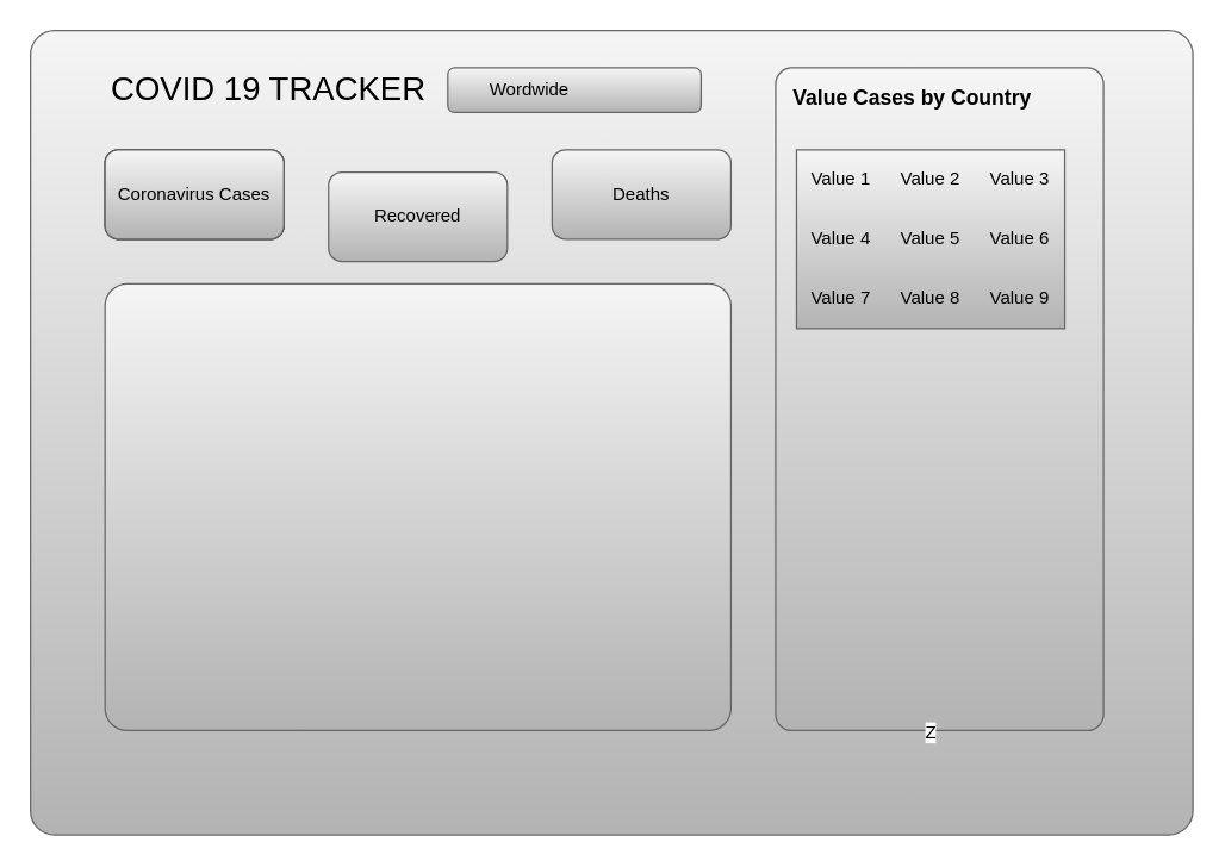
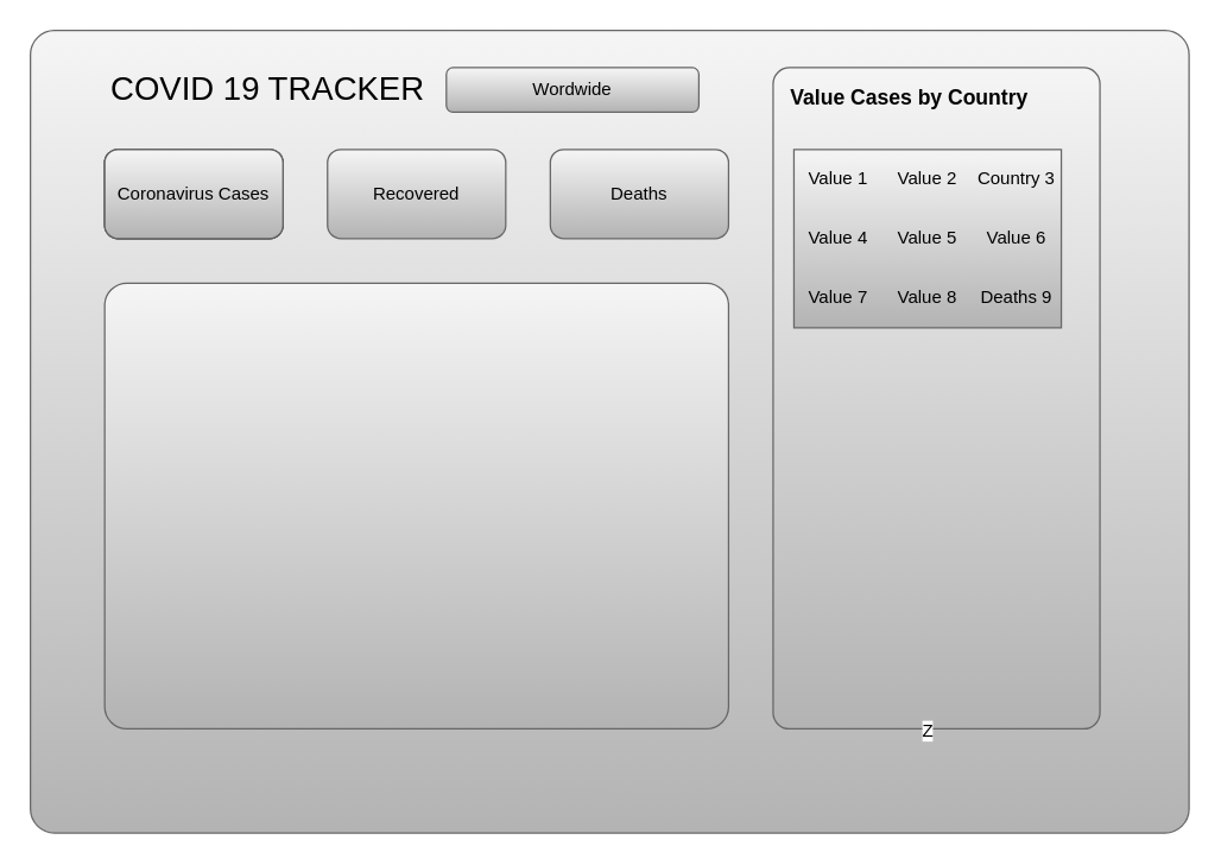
- <mxCell id="5" value="Wordwide" style="text;html=1;align=center;verticalAlign=middle;whiteSpace=wrap;rounded=0;" vertex="1" parent="1"><mxGeometry x="310" y="50" width="90" height="20" as="geometry" /></mxCell>
+ <mxCell id="5" value="Wordwide" style="text;html=1;align=center;verticalAlign=middle;whiteSpace=wrap;rounded=0;" vertex="1" parent="1"><mxGeometry x="340" y="50" width="90" height="20" as="geometry" /></mxCell>
- <mxCell id="19" value="Value 3" style="shape=partialRectangle;html=1;whiteSpace=wrap;connectable=0;fillColor=none;top=0;left=0;bottom=0;right=0;overflow=hidden;" vertex="1" parent="16"><mxGeometry x="120" width="60" height="40" as="geometry" /></mxCell>
+ <mxCell id="19" value="Country 3" style="shape=partialRectangle;html=1;whiteSpace=wrap;connectable=0;fillColor=none;top=0;left=0;bottom=0;right=0;overflow=hidden;" vertex="1" parent="16"><mxGeometry x="120" width="60" height="40" as="geometry" /></mxCell>
- <mxCell id="7" value="Recovered" style="rounded=1;whiteSpace=wrap;html=1;gradientColor=#b3b3b3;fillColor=#f5f5f5;strokeColor=#666666;" vertex="1" parent="1"><mxGeometry x="220" y="115" width="120" height="60" as="geometry" /></mxCell>
+ <mxCell id="7" value="Recovered" style="rounded=1;whiteSpace=wrap;html=1;gradientColor=#b3b3b3;fillColor=#f5f5f5;strokeColor=#666666;" vertex="1" parent="1"><mxGeometry x="220" y="100" width="120" height="60" as="geometry" /></mxCell>
- <mxCell id="27" value="Value 9" style="shape=partialRectangle;html=1;whiteSpace=wrap;connectable=0;fillColor=none;top=0;left=0;bottom=0;right=0;overflow=hidden;" vertex="1" parent="24"><mxGeometry x="120" width="60" height="40" as="geometry" /></mxCell>
+ <mxCell id="27" value="Deaths 9" style="shape=partialRectangle;html=1;whiteSpace=wrap;connectable=0;fillColor=none;top=0;left=0;bottom=0;right=0;overflow=hidden;" vertex="1" parent="24"><mxGeometry x="120" width="60" height="40" as="geometry" /></mxCell>
